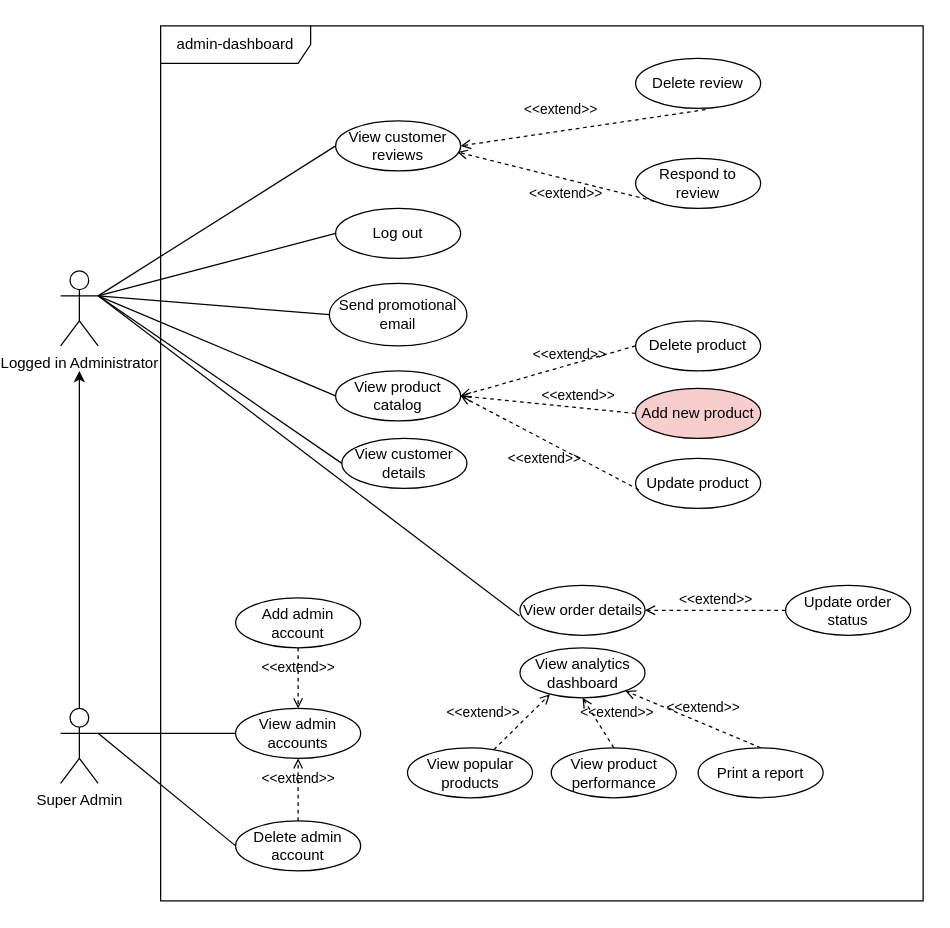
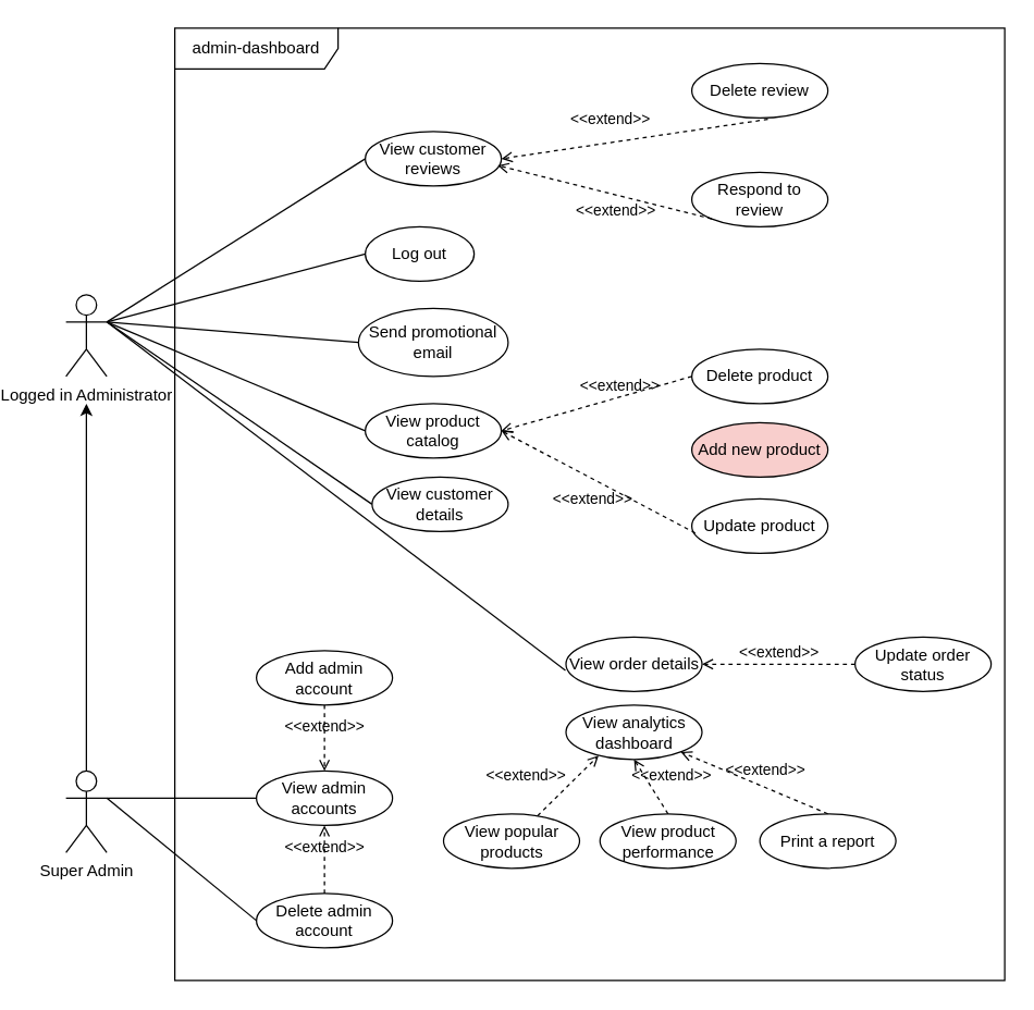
- <mxCell id="10" value="Log out" style="ellipse;whiteSpace=wrap;html=1;align=center;" parent="1" vertex="1"><mxGeometry x="240" y="166" width="100" height="40" as="geometry" /></mxCell>
+ <mxCell id="10" value="Log out" style="ellipse;whiteSpace=wrap;html=1;align=center;" parent="1" vertex="1"><mxGeometry x="240" y="166" width="80" height="40" as="geometry" /></mxCell>
- <mxCell id="17" value="&amp;lt;&amp;lt;extend&amp;gt;&amp;gt;" style="html=1;verticalAlign=bottom;labelBackgroundColor=none;endArrow=open;endFill=0;dashed=1;exitX=0;exitY=0.5;exitDx=0;exitDy=0;entryX=1;entryY=0.5;entryDx=0;entryDy=0;" parent="1" source="13" target="12" edge="1"><mxGeometry x="-0.351" width="160" relative="1" as="geometry"><mxPoint x="485" y="346" as="sourcePoint" /><mxPoint x="335" y="336" as="targetPoint" /><mxPoint as="offset" /></mxGeometry></mxCell>
